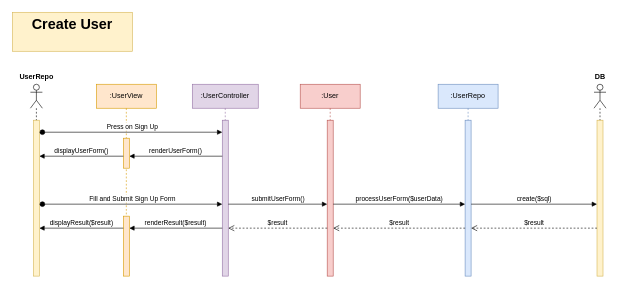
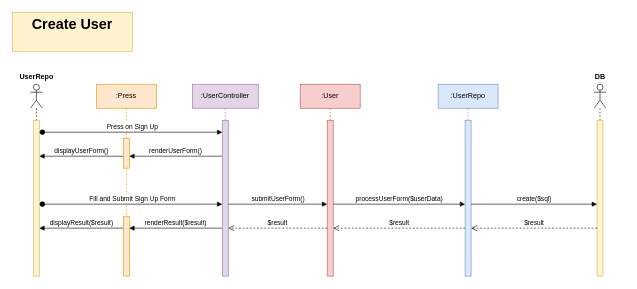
- <mxCell id="11" value=":UserView" style="shape=umlLifeline;perimeter=lifelinePerimeter;whiteSpace=wrap;html=1;container=1;dropTarget=0;collapsible=0;recursiveResize=0;outlineConnect=0;portConstraint=eastwest;newEdgeStyle={&quot;curved&quot;:0,&quot;rounded&quot;:0};fillColor=#ffe6cc;strokeColor=#d79b00;" parent="1" vertex="1"><mxGeometry x="160" y="140" width="100" height="320" as="geometry" /></mxCell>
+ <mxCell id="11" value=":Press" style="shape=umlLifeline;perimeter=lifelinePerimeter;whiteSpace=wrap;html=1;container=1;dropTarget=0;collapsible=0;recursiveResize=0;outlineConnect=0;portConstraint=eastwest;newEdgeStyle={&quot;curved&quot;:0,&quot;rounded&quot;:0};fillColor=#ffe6cc;strokeColor=#d79b00;" parent="1" vertex="1"><mxGeometry x="160" y="140" width="100" height="320" as="geometry" /></mxCell>
